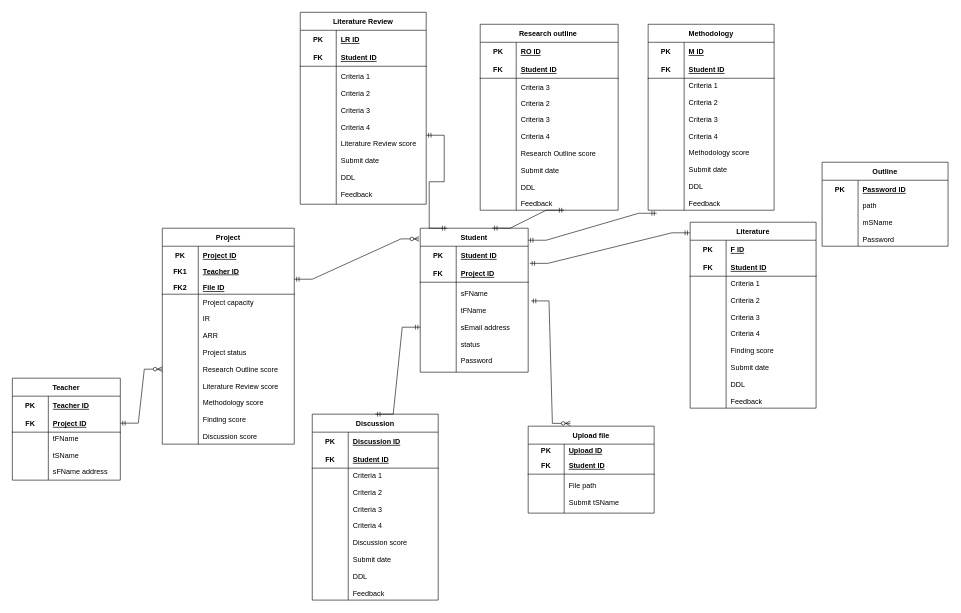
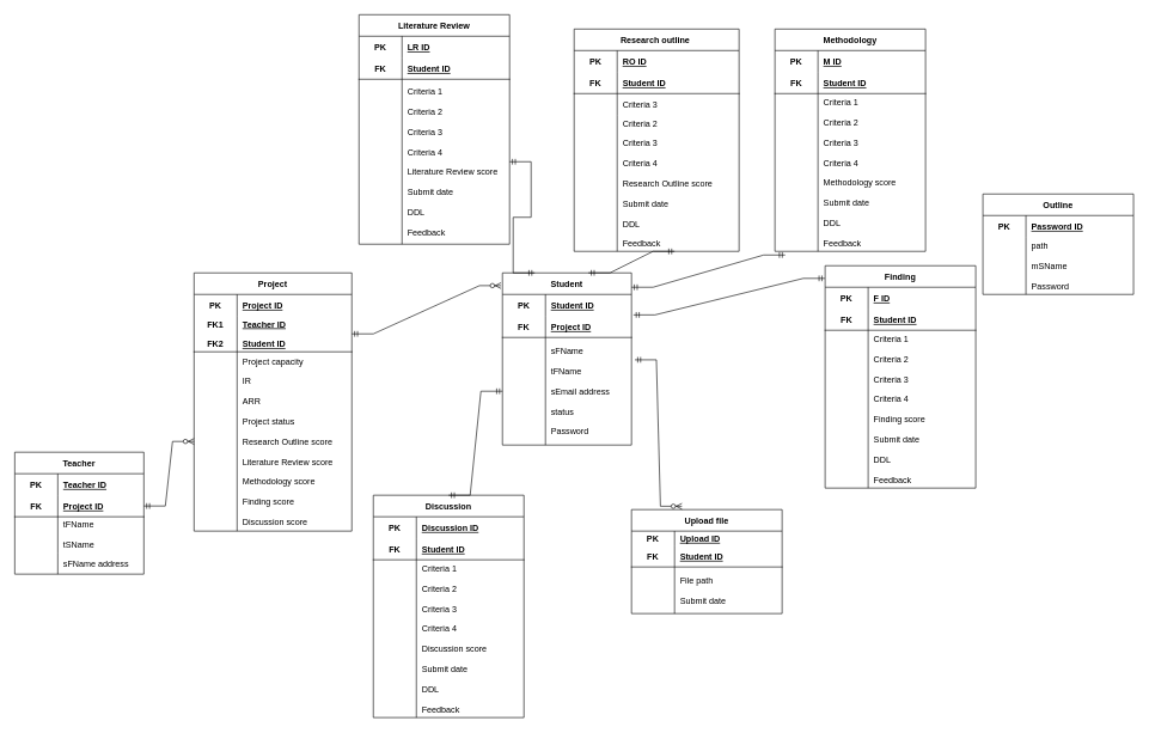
- <mxCell id="69" value="Literature" style="shape=table;startSize=30;container=1;collapsible=1;childLayout=tableLayout;fixedRows=1;rowLines=0;fontStyle=1;align=center;resizeLast=1;" vertex="1" parent="1"><mxGeometry x="1150" y="370" width="210" height="310" as="geometry" /></mxCell>
+ <mxCell id="69" value="Finding" style="shape=table;startSize=30;container=1;collapsible=1;childLayout=tableLayout;fixedRows=1;rowLines=0;fontStyle=1;align=center;resizeLast=1;" vertex="1" parent="1"><mxGeometry x="1150" y="370" width="210" height="310" as="geometry" /></mxCell>
- <mxCell id="31" value="Teacher ID&#10;&#10;File ID" style="shape=partialRectangle;connectable=0;fillColor=none;top=0;left=0;bottom=0;right=0;align=left;spacingLeft=6;fontStyle=5;overflow=hidden;" vertex="1" parent="29"><mxGeometry x="60" width="160" height="50" as="geometry"><mxRectangle width="160" height="50" as="alternateBounds" /></mxGeometry></mxCell>
+ <mxCell id="31" value="Teacher ID&#10;&#10;Student ID" style="shape=partialRectangle;connectable=0;fillColor=none;top=0;left=0;bottom=0;right=0;align=left;spacingLeft=6;fontStyle=5;overflow=hidden;" vertex="1" parent="29"><mxGeometry x="60" width="160" height="50" as="geometry"><mxRectangle width="160" height="50" as="alternateBounds" /></mxGeometry></mxCell>
- <mxCell id="98" value="File path&#10;&#10;Submit tSName" style="shape=partialRectangle;connectable=0;fillColor=none;top=0;left=0;bottom=0;right=0;align=left;spacingLeft=6;overflow=hidden;" vertex="1" parent="96"><mxGeometry x="60" width="150" height="65" as="geometry"><mxRectangle width="150" height="65" as="alternateBounds" /></mxGeometry></mxCell>
+ <mxCell id="98" value="File path&#10;&#10;Submit date" style="shape=partialRectangle;connectable=0;fillColor=none;top=0;left=0;bottom=0;right=0;align=left;spacingLeft=6;overflow=hidden;" vertex="1" parent="96"><mxGeometry x="60" width="150" height="65" as="geometry"><mxRectangle width="150" height="65" as="alternateBounds" /></mxGeometry></mxCell>
